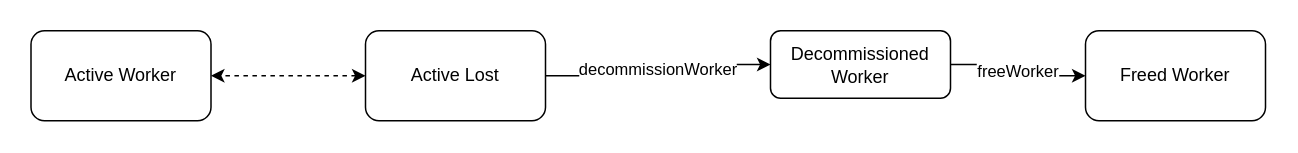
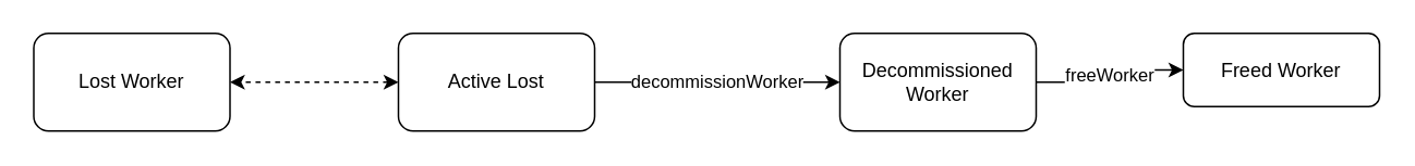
- <mxCell id="6" value="Decommissioned Worker" style="rounded=1;whiteSpace=wrap;html=1;" vertex="1" parent="1"><mxGeometry x="513" y="20" width="120" height="45" as="geometry" /></mxCell>
+ <mxCell id="6" value="Decommissioned Worker" style="rounded=1;whiteSpace=wrap;html=1;" vertex="1" parent="1"><mxGeometry x="513" y="20" width="120" height="60" as="geometry" /></mxCell>
- <mxCell id="8" value="Active Worker" style="whiteSpace=wrap;html=1;rounded=1;" vertex="1" parent="1"><mxGeometry x="20" y="20" width="120" height="60" as="geometry" /></mxCell>
+ <mxCell id="8" value="Lost Worker" style="whiteSpace=wrap;html=1;rounded=1;" vertex="1" parent="1"><mxGeometry x="20" y="20" width="120" height="60" as="geometry" /></mxCell>
- <mxCell id="7" value="Freed Worker" style="rounded=1;whiteSpace=wrap;html=1;" vertex="1" parent="1"><mxGeometry x="723" y="20" width="120" height="60" as="geometry" /></mxCell>
+ <mxCell id="7" value="Freed Worker" style="rounded=1;whiteSpace=wrap;html=1;" vertex="1" parent="1"><mxGeometry x="723" y="20" width="120" height="45" as="geometry" /></mxCell>
